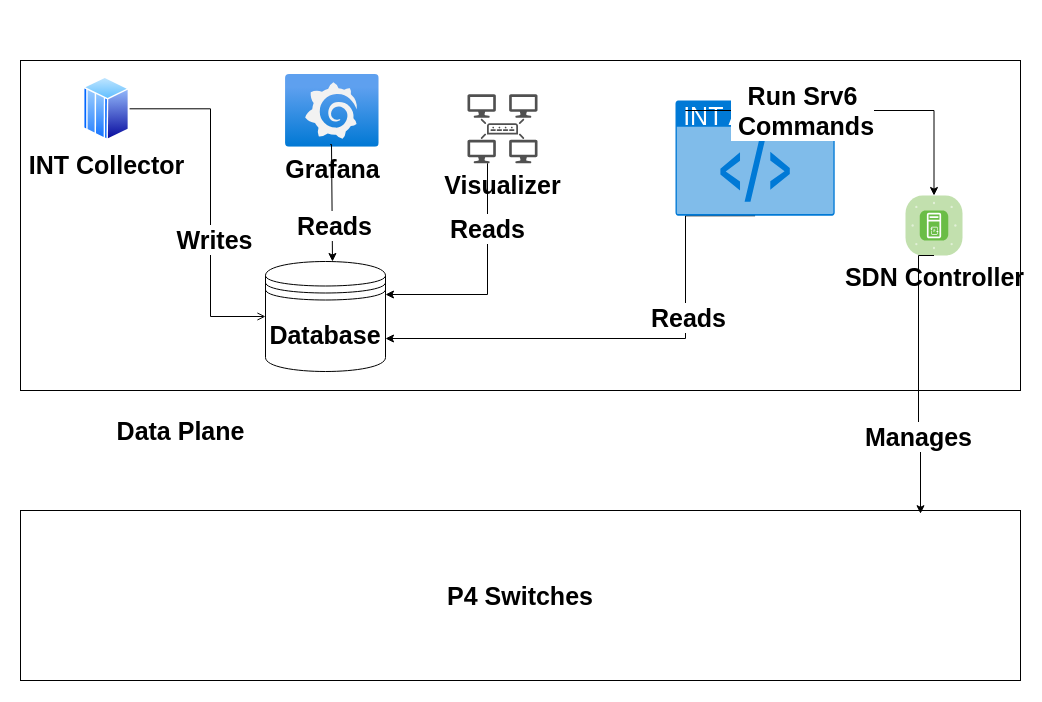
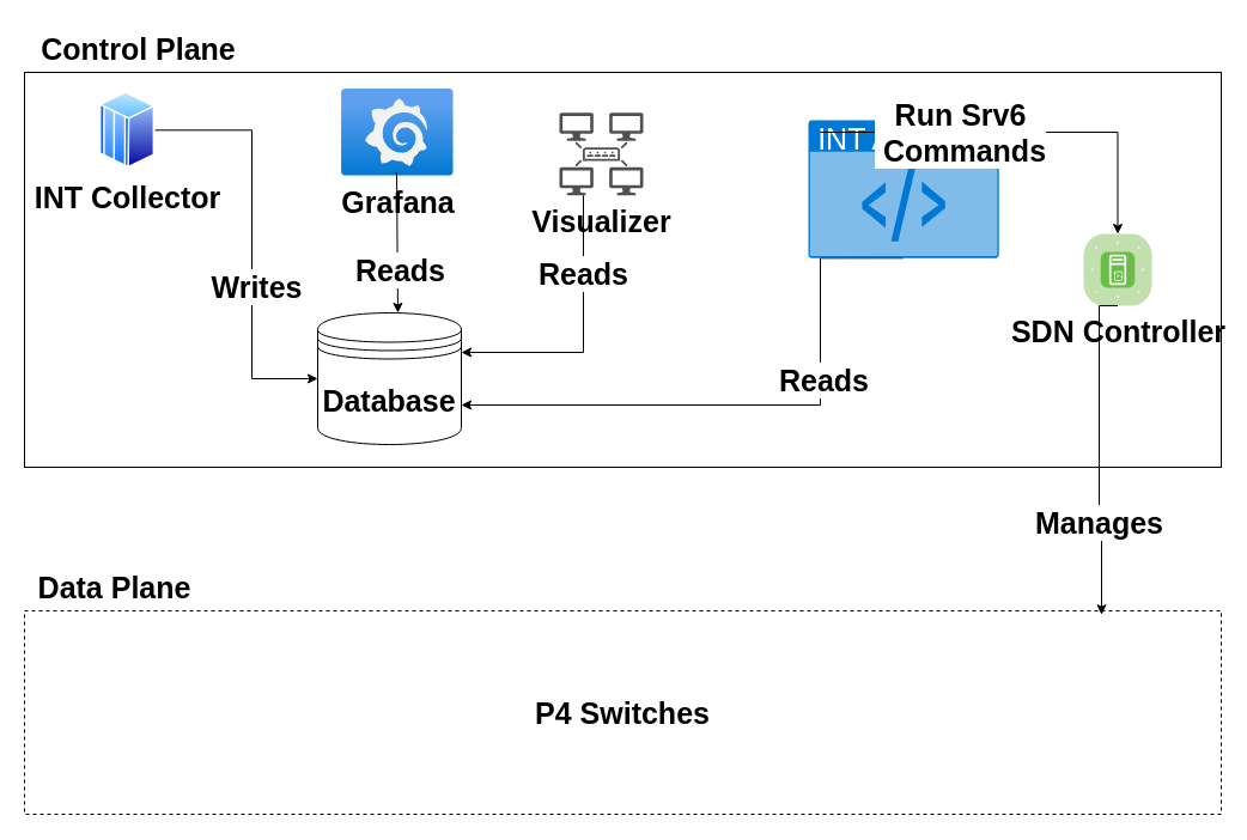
+ <mxCell id="14" value="&lt;b&gt;&lt;font style=&quot;font-size: 25px;&quot;&gt;Control Plane&lt;/font&gt;&lt;/b&gt;" style="text;html=1;align=center;verticalAlign=middle;resizable=0;points=[];autosize=1;strokeColor=none;fillColor=none;fontSize=18;" vertex="1" parent="1"><mxGeometry width="190" height="40" as="geometry" x="20" y="20" /></mxCell>
- <mxCell id="6" style="edgeStyle=orthogonalEdgeStyle;rounded=0;orthogonalLoop=1;jettySize=auto;html=1;exitX=1;exitY=0.5;exitDx=0;exitDy=0;entryX=0;entryY=0.5;entryDx=0;entryDy=0;fontSize=25;endArrow=open;" parent="1" source="8" target="4" edge="1"><mxGeometry relative="1" as="geometry"><mxPoint x="272" y="316" as="targetPoint" /><Array as="points"><mxPoint x="210" y="108" /><mxPoint x="210" y="316" /></Array></mxGeometry></mxCell>
+ <mxCell id="6" style="edgeStyle=orthogonalEdgeStyle;rounded=0;orthogonalLoop=1;jettySize=auto;html=1;exitX=1;exitY=0.5;exitDx=0;exitDy=0;entryX=0;entryY=0.5;entryDx=0;entryDy=0;fontSize=25;" parent="1" source="8" target="4" edge="1"><mxGeometry relative="1" as="geometry"><mxPoint x="272" y="316" as="targetPoint" /><Array as="points"><mxPoint x="210" y="108" /><mxPoint x="210" y="316" /></Array></mxGeometry></mxCell>
- <mxCell id="16" value="&lt;b&gt;&lt;font style=&quot;font-size: 25px;&quot;&gt;Data Plane&lt;/font&gt;&lt;/b&gt;" style="text;html=1;align=center;verticalAlign=middle;resizable=0;points=[];autosize=1;strokeColor=none;fillColor=none;fontSize=18;" vertex="1" parent="1"><mxGeometry x="105" y="410" width="150" height="40" as="geometry" /></mxCell>
+ <mxCell id="16" value="&lt;b&gt;&lt;font style=&quot;font-size: 25px;&quot;&gt;Data Plane&lt;/font&gt;&lt;/b&gt;" style="text;html=1;align=center;verticalAlign=middle;resizable=0;points=[];autosize=1;strokeColor=none;fillColor=none;fontSize=18;" vertex="1" parent="1"><mxGeometry y="470" width="150" height="40" as="geometry" x="20" /></mxCell>
- <mxCell id="13" value="&lt;b&gt;&lt;font style=&quot;font-size: 25px;&quot;&gt;P4 Switches&lt;/font&gt;&lt;/b&gt;" style="rounded=0;whiteSpace=wrap;html=1;" vertex="1" parent="1"><mxGeometry y="510" width="1000" height="170" as="geometry" x="20" /></mxCell>
+ <mxCell id="13" value="&lt;b&gt;&lt;font style=&quot;font-size: 25px;&quot;&gt;P4 Switches&lt;/font&gt;&lt;/b&gt;" style="rounded=0;whiteSpace=wrap;html=1;dashed=1;" vertex="1" parent="1"><mxGeometry y="510" width="1000" height="170" as="geometry" x="20" /></mxCell>
